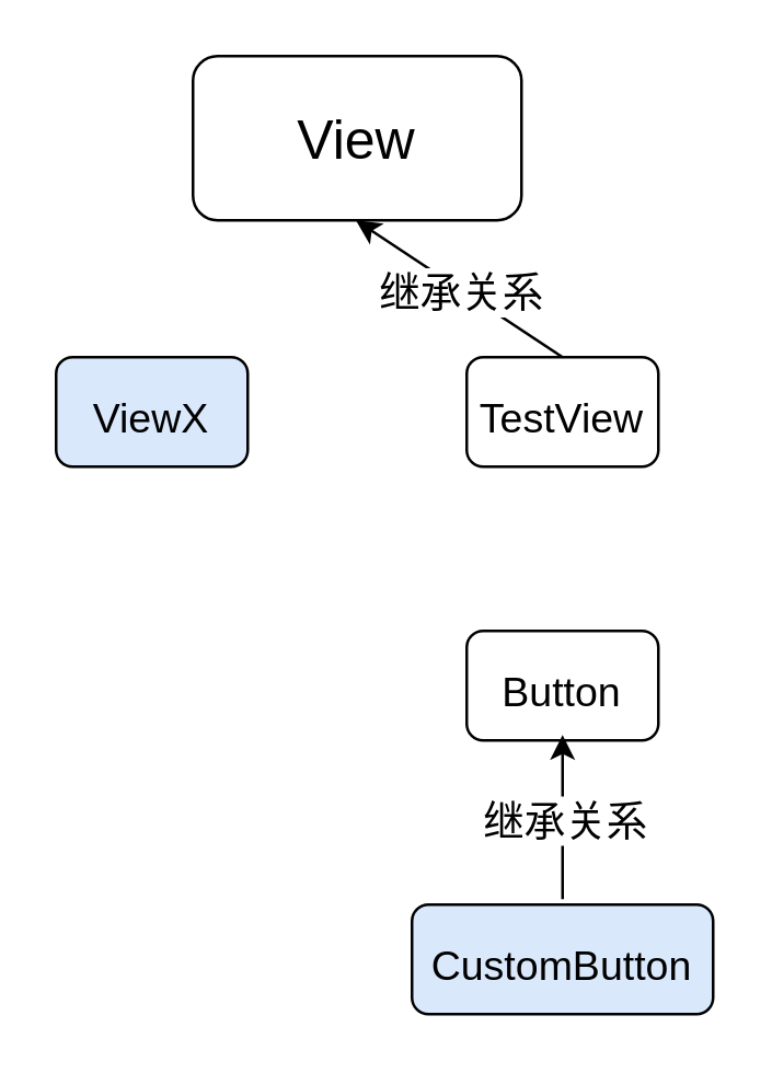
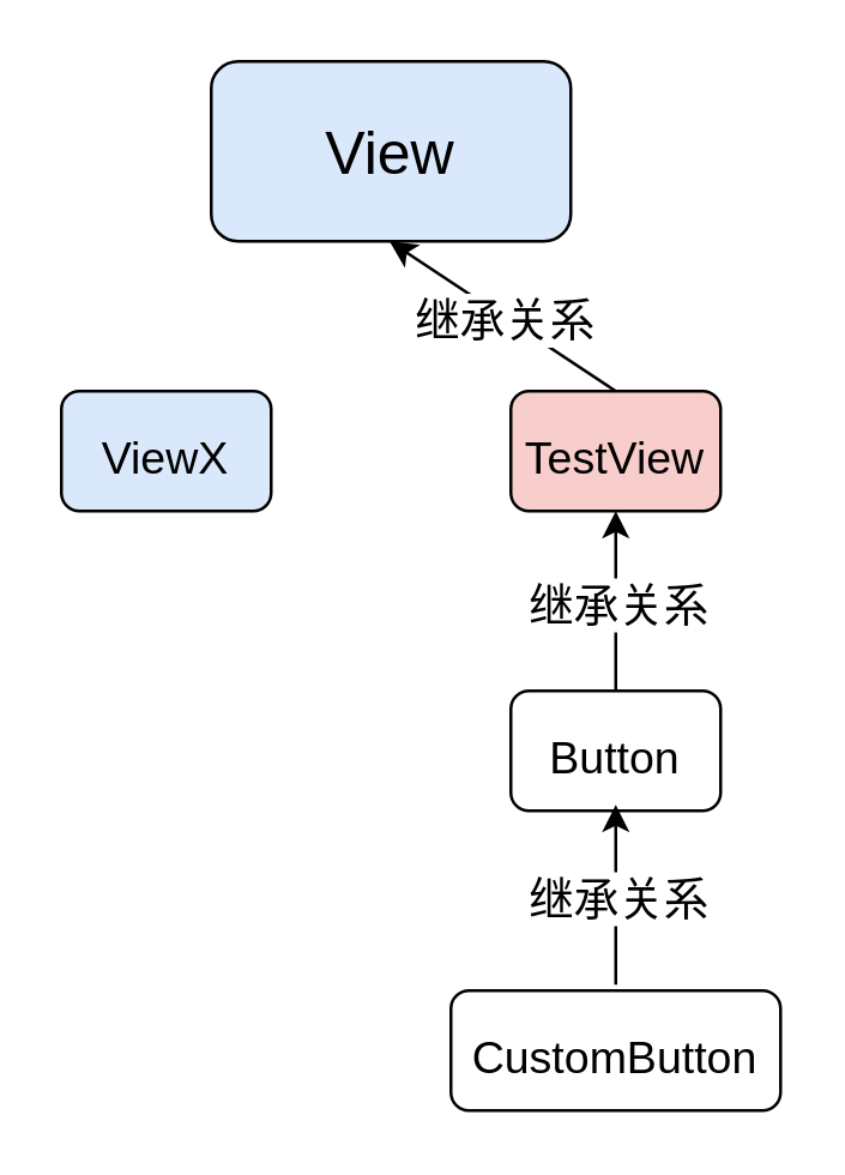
- <mxCell id="2" value="&lt;font style=&quot;font-size: 20px;&quot;&gt;View&lt;/font&gt;" style="rounded=1;whiteSpace=wrap;html=1;fontSize=16;" vertex="1" parent="1"><mxGeometry x="70" y="20" width="120" height="60" as="geometry" /></mxCell>
+ <mxCell id="2" value="&lt;font style=&quot;font-size: 20px;&quot;&gt;View&lt;/font&gt;" style="rounded=1;whiteSpace=wrap;html=1;fontSize=16;fillColor=#dae8fc;" vertex="1" parent="1"><mxGeometry x="70" y="20" width="120" height="60" as="geometry" /></mxCell>
- <mxCell id="4" value="&lt;font style=&quot;font-size: 15px;&quot;&gt;TestView&lt;/font&gt;" style="rounded=1;whiteSpace=wrap;html=1;fontSize=20;" vertex="1" parent="1"><mxGeometry x="170" y="130" width="70" height="40" as="geometry" /></mxCell>
+ <mxCell id="4" value="&lt;font style=&quot;font-size: 15px;&quot;&gt;TestView&lt;/font&gt;" style="rounded=1;whiteSpace=wrap;html=1;fontSize=20;fillColor=#f8cecc;" vertex="1" parent="1"><mxGeometry x="170" y="130" width="70" height="40" as="geometry" /></mxCell>
+ <mxCell id="7" value="" style="endArrow=classic;html=1;fontSize=15;exitX=0.5;exitY=0;exitDx=0;exitDy=0;entryX=0.5;entryY=1;entryDx=0;entryDy=0;" edge="1" parent="1" source="5" target="4"><mxGeometry relative="1" as="geometry"><mxPoint x="220" y="250" as="sourcePoint" /><mxPoint x="320" y="250" as="targetPoint" /></mxGeometry></mxCell>
+ <mxCell id="8" value="继承关系" style="edgeLabel;resizable=0;html=1;align=center;verticalAlign=middle;fontSize=15;" connectable="0" vertex="1" parent="7"><mxGeometry relative="1" as="geometry" /></mxCell>
- <mxCell id="6" value="&lt;span style=&quot;font-size: 15px;&quot;&gt;CustomButton&lt;/span&gt;" style="rounded=1;whiteSpace=wrap;html=1;fontSize=20;fillColor=#dae8fc;" vertex="1" parent="1"><mxGeometry x="150" y="330" width="110" height="40" as="geometry" /></mxCell>
+ <mxCell id="6" value="&lt;span style=&quot;font-size: 15px;&quot;&gt;CustomButton&lt;/span&gt;" style="rounded=1;whiteSpace=wrap;html=1;fontSize=20;" vertex="1" parent="1"><mxGeometry x="150" y="330" width="110" height="40" as="geometry" /></mxCell>
